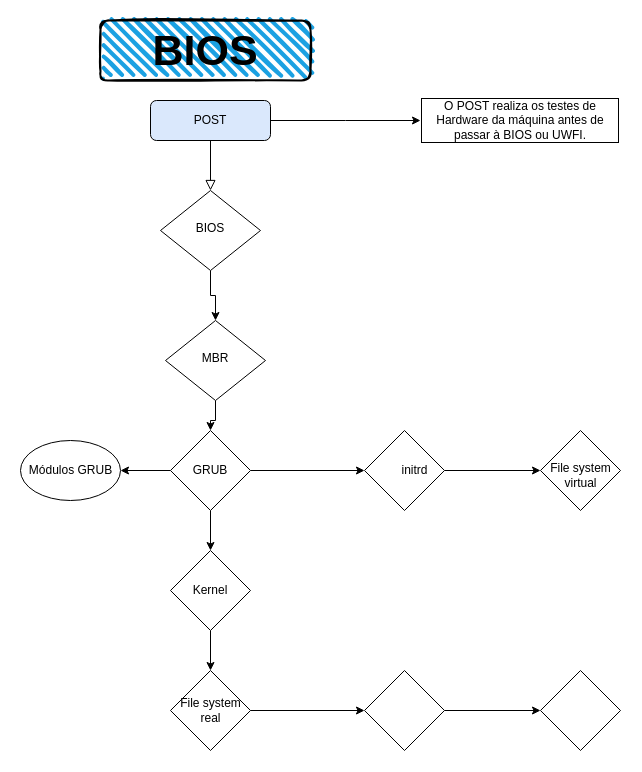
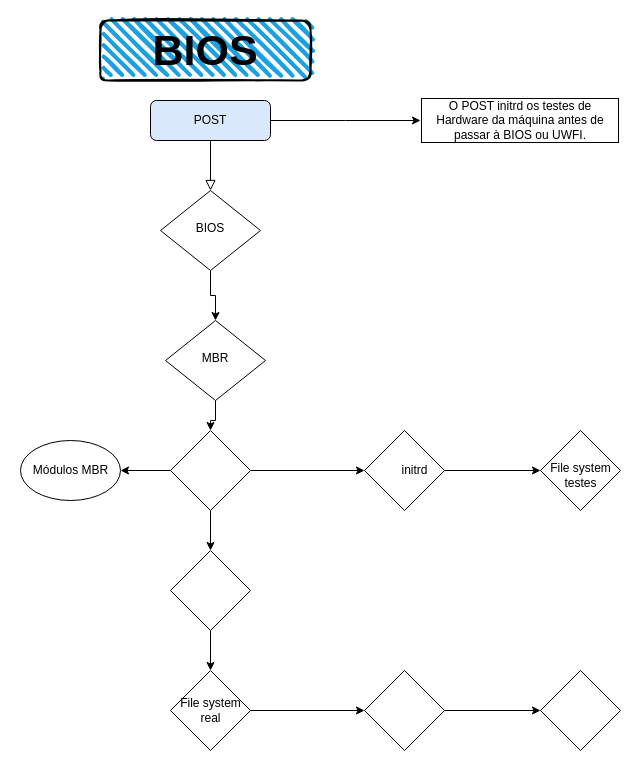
- <mxCell id="20" value="O POST realiza os testes de Hardware da máquina antes de passar à BIOS ou UWFI." style="text;html=1;strokeColor=none;fillColor=none;align=center;verticalAlign=middle;whiteSpace=wrap;rounded=0;labelBackgroundColor=#ffffff;fontSize=12;fontColor=#000000;labelBorderColor=#000000;" vertex="1" parent="1"><mxGeometry x="420" y="90" width="200" height="60" as="geometry" /></mxCell>
+ <mxCell id="20" value="O POST initrd os testes de Hardware da máquina antes de passar à BIOS ou UWFI." style="text;html=1;strokeColor=none;fillColor=none;align=center;verticalAlign=middle;whiteSpace=wrap;rounded=0;labelBackgroundColor=#ffffff;fontSize=12;fontColor=#000000;labelBorderColor=#000000;" vertex="1" parent="1"><mxGeometry x="420" y="90" width="200" height="60" as="geometry" /></mxCell>
- <mxCell id="19" value="Módulos GRUB&lt;br&gt;" style="text;html=1;align=center;verticalAlign=middle;resizable=0;points=[];autosize=1;fontSize=12;fontColor=#000000;" vertex="1" parent="1"><mxGeometry x="20" y="460" width="100" height="20" as="geometry" /></mxCell>
+ <mxCell id="19" value="Módulos MBR&lt;br&gt;" style="text;html=1;align=center;verticalAlign=middle;resizable=0;points=[];autosize=1;fontSize=12;fontColor=#000000;" vertex="1" parent="1"><mxGeometry x="20" y="460" width="100" height="20" as="geometry" /></mxCell>
- <mxCell id="17" value="GRUB&lt;br style=&quot;font-size: 12px;&quot;&gt;" style="text;html=1;strokeColor=none;fillColor=none;align=center;verticalAlign=middle;whiteSpace=wrap;rounded=0;fontSize=12;fontColor=#000000;" vertex="1" parent="1"><mxGeometry x="190" y="460" width="40" height="20" as="geometry" /></mxCell>
- <mxCell id="32" value="File system&lt;br&gt;virtual" style="text;html=1;align=center;verticalAlign=middle;resizable=0;points=[];autosize=1;fontSize=12;fontColor=#000000;" vertex="1" parent="1"><mxGeometry x="540" y="460" width="80" height="30" as="geometry" /></mxCell>
+ <mxCell id="32" value="File system&lt;br&gt;testes" style="text;html=1;align=center;verticalAlign=middle;resizable=0;points=[];autosize=1;fontSize=12;fontColor=#000000;" vertex="1" parent="1"><mxGeometry x="540" y="460" width="80" height="30" as="geometry" /></mxCell>
- <mxCell id="28" value="Kernel" style="text;html=1;strokeColor=none;fillColor=none;align=center;verticalAlign=middle;whiteSpace=wrap;rounded=0;labelBackgroundColor=#ffffff;fontSize=12;fontColor=#000000;" vertex="1" parent="1"><mxGeometry x="190" y="580" width="40" height="20" as="geometry" /></mxCell>
